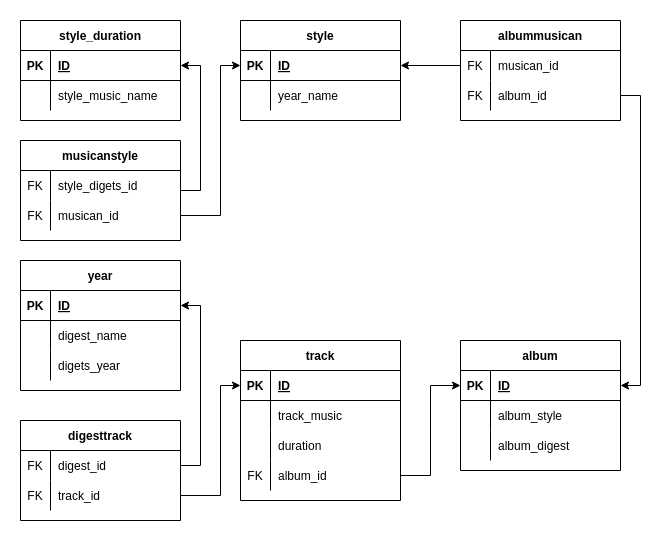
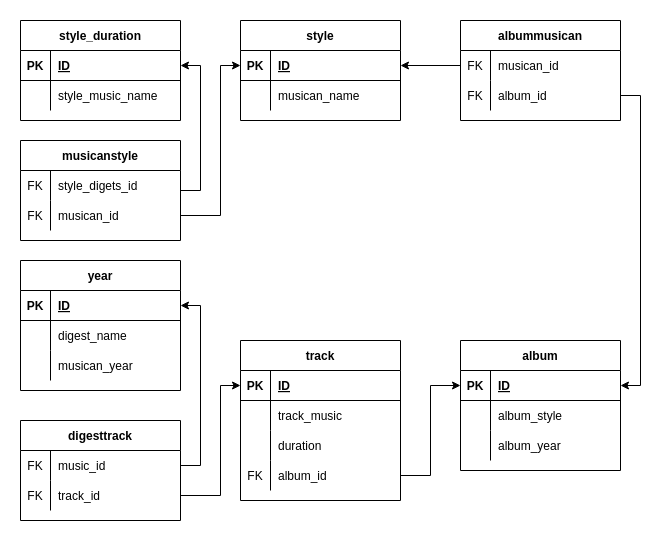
- <mxCell id="28" value="year_name" style="shape=partialRectangle;connectable=0;fillColor=none;top=0;left=0;bottom=0;right=0;align=left;spacingLeft=6;overflow=hidden;" parent="26" vertex="1"><mxGeometry x="30" width="130" height="30" as="geometry"><mxRectangle width="130" height="30" as="alternateBounds" /></mxGeometry></mxCell>
+ <mxCell id="28" value="musican_name" style="shape=partialRectangle;connectable=0;fillColor=none;top=0;left=0;bottom=0;right=0;align=left;spacingLeft=6;overflow=hidden;" parent="26" vertex="1"><mxGeometry x="30" width="130" height="30" as="geometry"><mxRectangle width="130" height="30" as="alternateBounds" /></mxGeometry></mxCell>
- <mxCell id="48" value="digets_year" style="shape=partialRectangle;connectable=0;fillColor=none;top=0;left=0;bottom=0;right=0;align=left;spacingLeft=6;overflow=hidden;" vertex="1" parent="46"><mxGeometry x="30" width="130" height="30" as="geometry"><mxRectangle width="130" height="30" as="alternateBounds" /></mxGeometry></mxCell>
+ <mxCell id="48" value="musican_year" style="shape=partialRectangle;connectable=0;fillColor=none;top=0;left=0;bottom=0;right=0;align=left;spacingLeft=6;overflow=hidden;" vertex="1" parent="46"><mxGeometry x="30" width="130" height="30" as="geometry"><mxRectangle width="130" height="30" as="alternateBounds" /></mxGeometry></mxCell>
- <mxCell id="38" value="album_digest" style="shape=partialRectangle;connectable=0;fillColor=none;top=0;left=0;bottom=0;right=0;align=left;spacingLeft=6;overflow=hidden;" parent="36" vertex="1"><mxGeometry x="30" width="130" height="30" as="geometry"><mxRectangle width="130" height="30" as="alternateBounds" /></mxGeometry></mxCell>
+ <mxCell id="38" value="album_year" style="shape=partialRectangle;connectable=0;fillColor=none;top=0;left=0;bottom=0;right=0;align=left;spacingLeft=6;overflow=hidden;" parent="36" vertex="1"><mxGeometry x="30" width="130" height="30" as="geometry"><mxRectangle width="130" height="30" as="alternateBounds" /></mxGeometry></mxCell>
- <mxCell id="71" value="digest_id" style="shape=partialRectangle;connectable=0;fillColor=none;top=0;left=0;bottom=0;right=0;align=left;spacingLeft=6;overflow=hidden;" vertex="1" parent="69"><mxGeometry x="30" width="130" height="30" as="geometry"><mxRectangle width="130" height="30" as="alternateBounds" /></mxGeometry></mxCell>
+ <mxCell id="71" value="music_id" style="shape=partialRectangle;connectable=0;fillColor=none;top=0;left=0;bottom=0;right=0;align=left;spacingLeft=6;overflow=hidden;" vertex="1" parent="69"><mxGeometry x="30" width="130" height="30" as="geometry"><mxRectangle width="130" height="30" as="alternateBounds" /></mxGeometry></mxCell>
